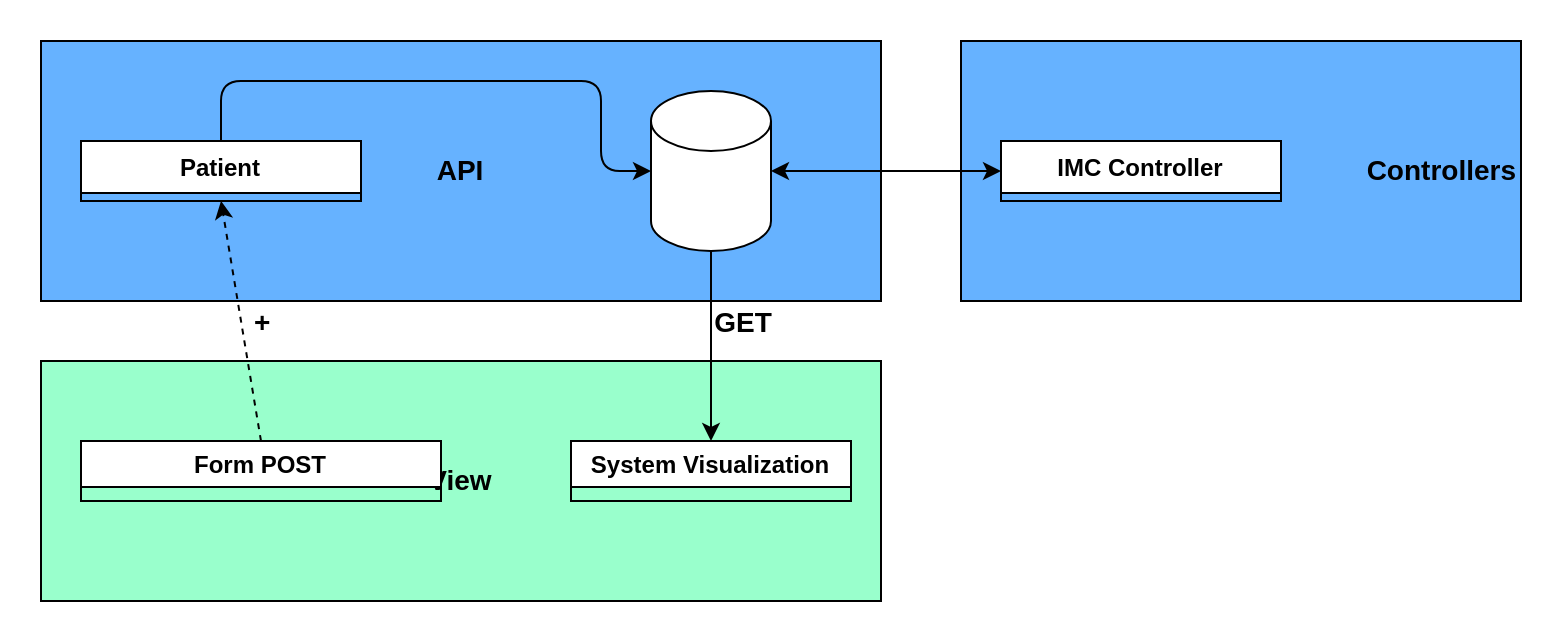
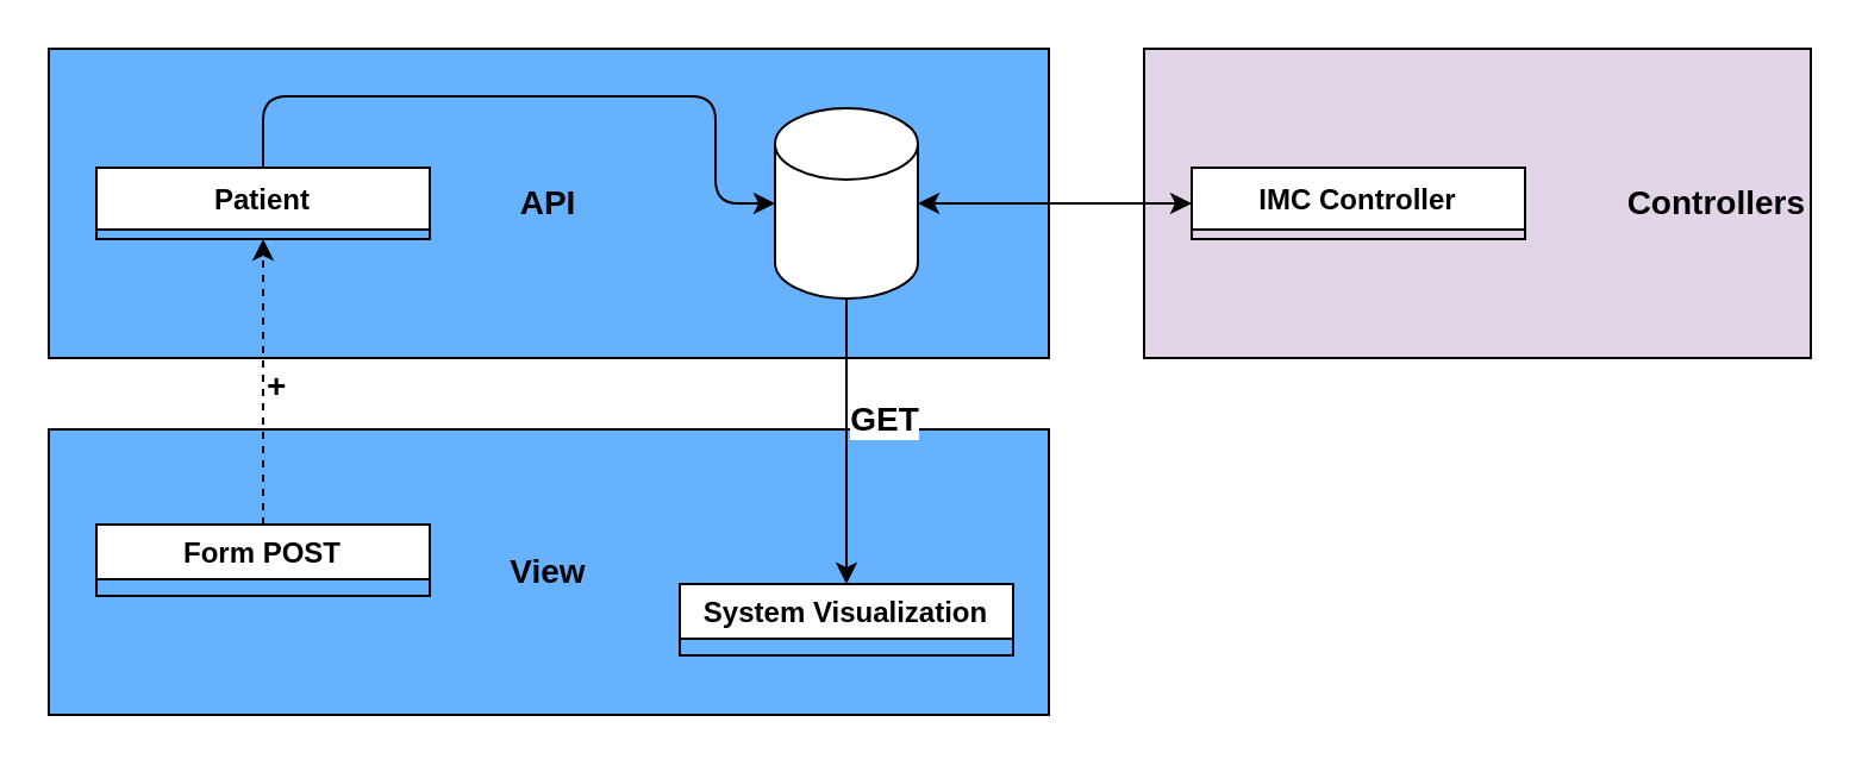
- <mxCell id="3" value="&lt;div&gt;&lt;b&gt;Controllers&lt;/b&gt;&lt;/div&gt;" style="rounded=0;whiteSpace=wrap;html=1;labelBackgroundColor=none;fontSize=14;fillColor=#66B2FF;align=right;" vertex="1" parent="1"><mxGeometry x="480" y="20" width="280" height="130" as="geometry" /></mxCell>
+ <mxCell id="3" value="&lt;div&gt;&lt;b&gt;Controllers&lt;/b&gt;&lt;/div&gt;" style="rounded=0;whiteSpace=wrap;html=1;labelBackgroundColor=none;fontSize=14;fillColor=#e1d5e7;align=right;" vertex="1" parent="1"><mxGeometry x="480" y="20" width="280" height="130" as="geometry" /></mxCell>
- <mxCell id="7" value="Form POST" style="swimlane;" vertex="1" parent="1"><mxGeometry x="40" y="220" width="180" height="30" as="geometry" /></mxCell>
+ <mxCell id="7" value="Form POST" style="swimlane;" vertex="1" parent="1"><mxGeometry x="40" y="220" width="140" height="30" as="geometry" /></mxCell>
- <mxCell id="11" value="System Visualization" style="swimlane;" vertex="1" parent="1"><mxGeometry x="285" y="220" width="140" height="30" as="geometry" /></mxCell>
+ <mxCell id="11" value="System Visualization" style="swimlane;" vertex="1" parent="1"><mxGeometry x="285" y="245" width="140" height="30" as="geometry" /></mxCell>
- <mxCell id="4" value="&lt;b&gt;View&lt;/b&gt;" style="rounded=0;whiteSpace=wrap;html=1;fontSize=14;labelBackgroundColor=none;fillColor=#99FFCC;" vertex="1" parent="1"><mxGeometry x="20" y="180" width="420" height="120" as="geometry" /></mxCell>
+ <mxCell id="4" value="&lt;b&gt;View&lt;/b&gt;" style="rounded=0;whiteSpace=wrap;html=1;fontSize=14;labelBackgroundColor=none;fillColor=#66b2ff;" vertex="1" parent="1"><mxGeometry x="20" y="180" width="420" height="120" as="geometry" /></mxCell>
